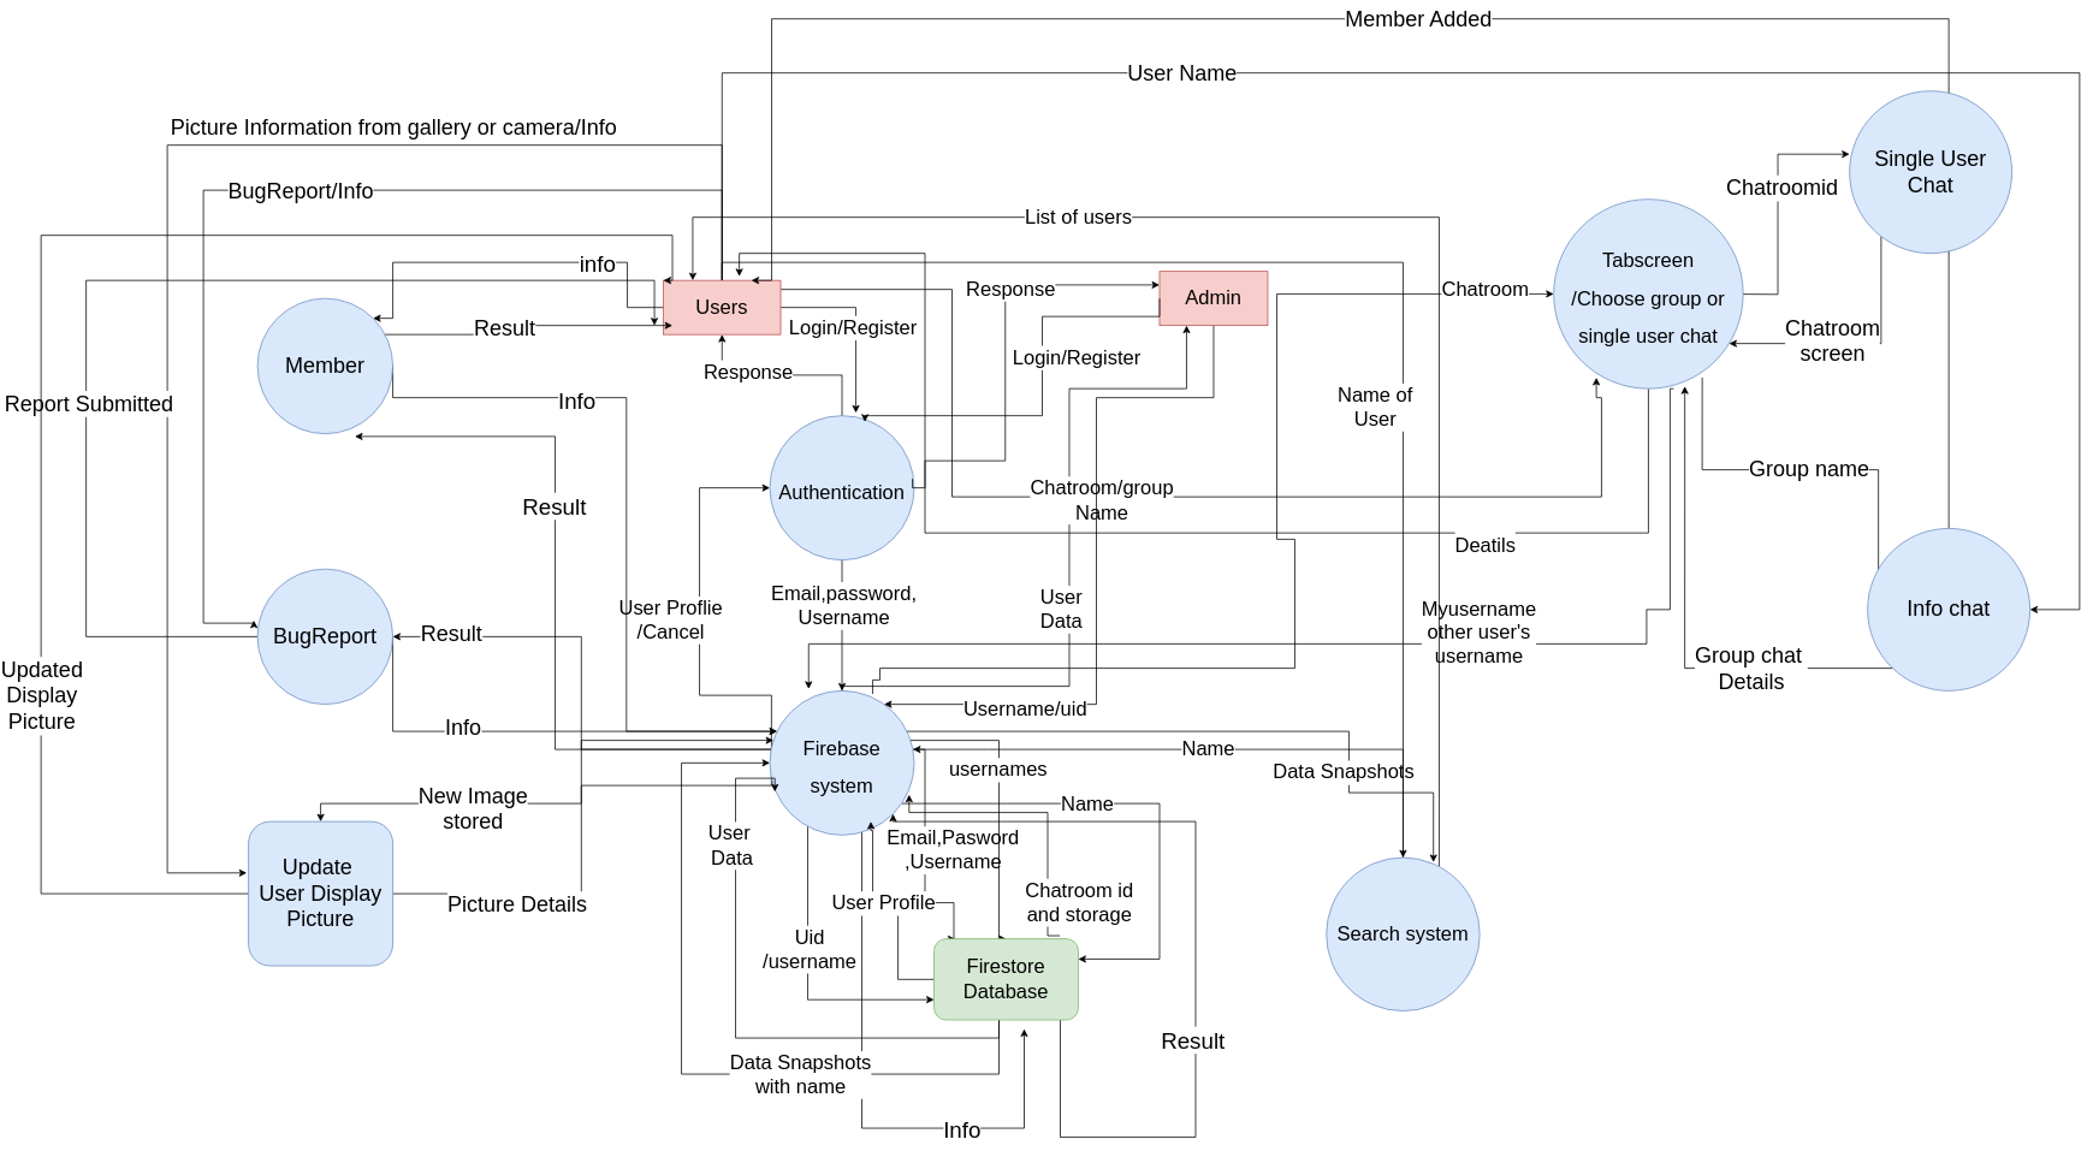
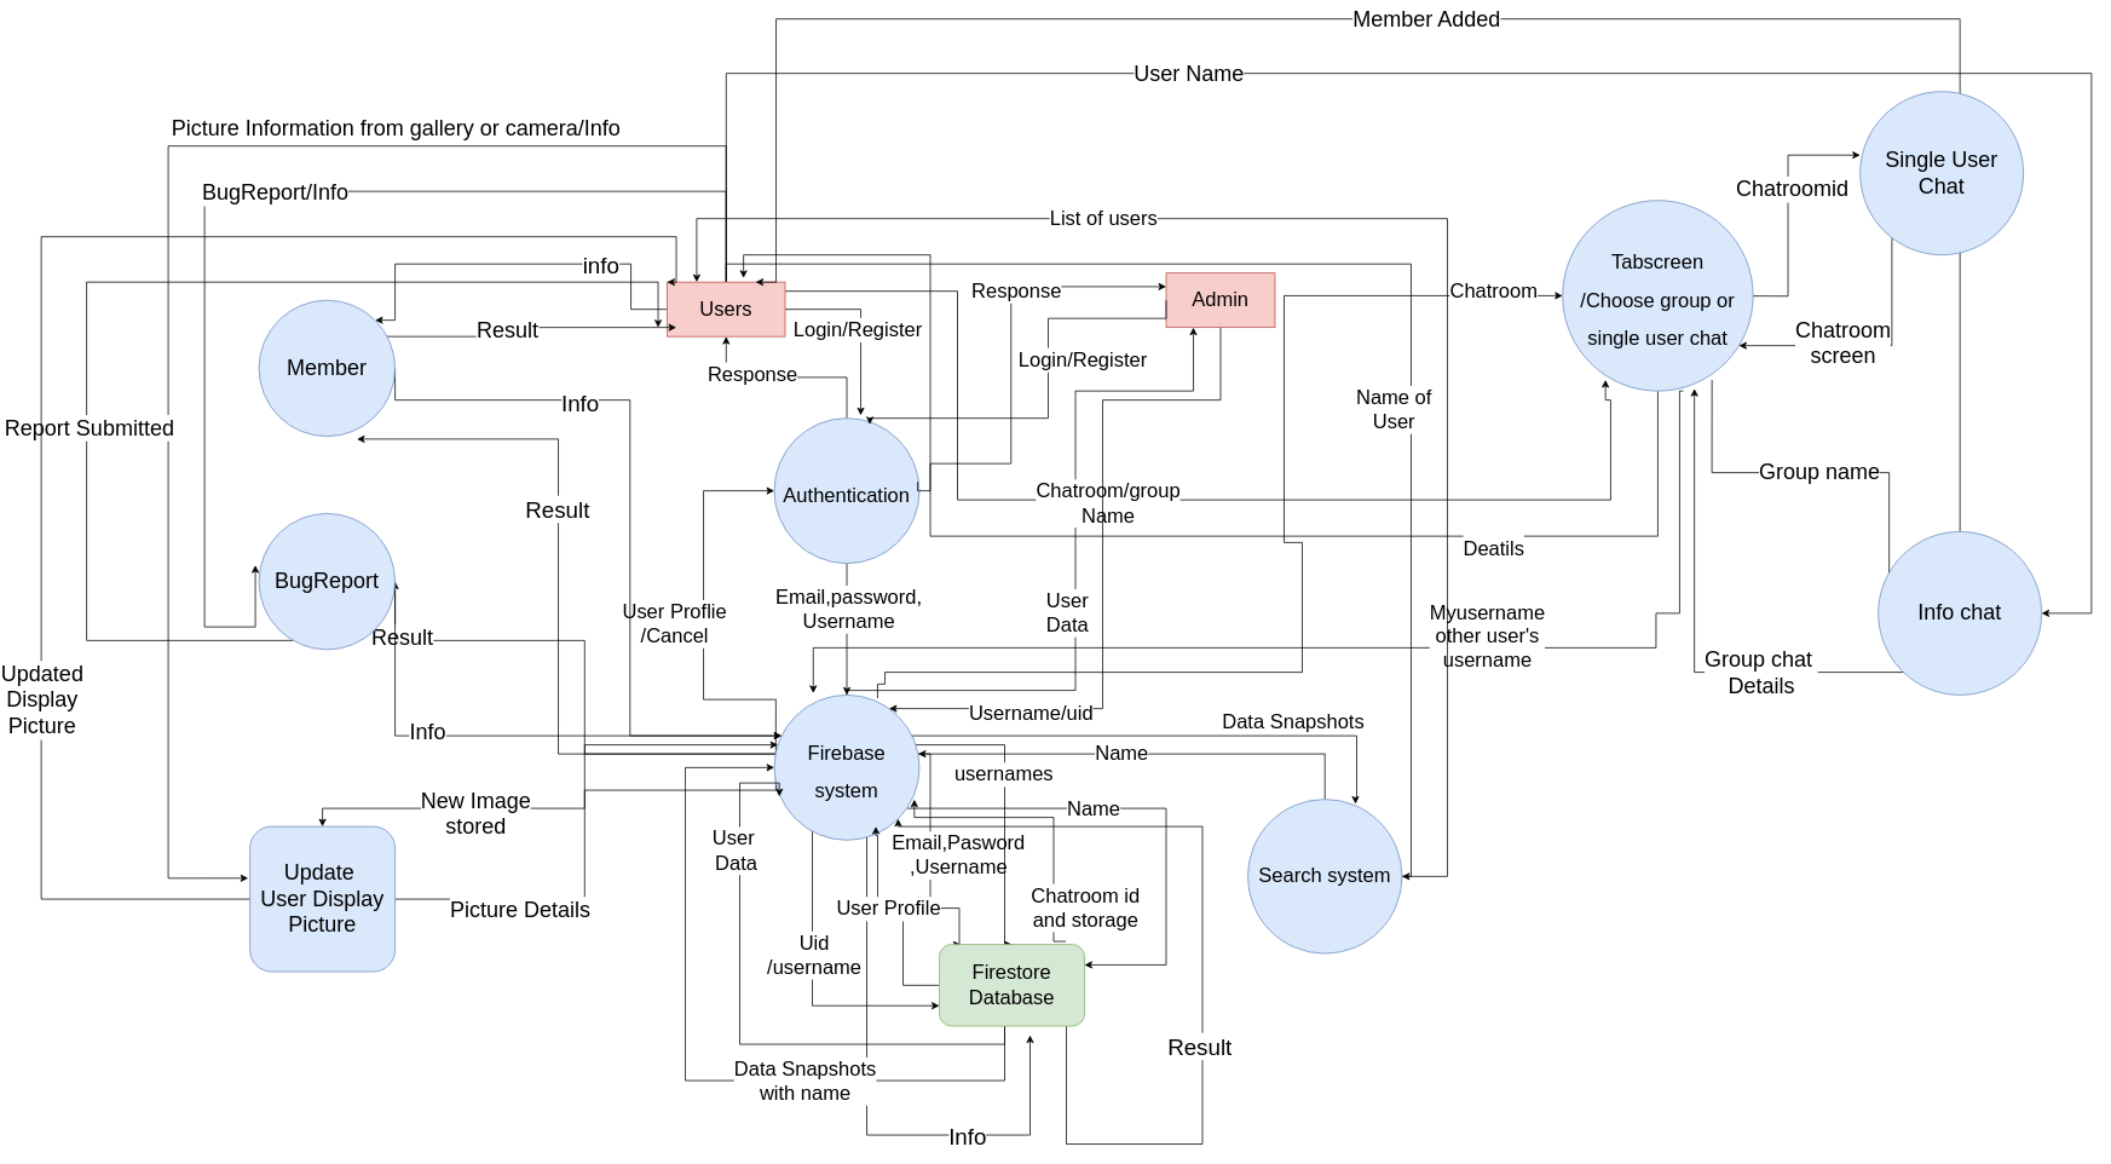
- <mxCell id="93" value="BugReport" style="ellipse;whiteSpace=wrap;html=1;aspect=fixed;fontSize=24;fillColor=#dae8fc;strokeColor=#6c8ebf;" vertex="1" parent="1"><mxGeometry x="260" y="630" width="150" height="150" as="geometry" /></mxCell>
+ <mxCell id="93" value="BugReport" style="ellipse;whiteSpace=wrap;html=1;aspect=fixed;fontSize=24;fillColor=#dae8fc;strokeColor=#6c8ebf;" vertex="1" parent="1"><mxGeometry x="260" y="565" width="150" height="150" as="geometry" /></mxCell>
- <mxCell id="45" value="Search system" style="ellipse;whiteSpace=wrap;html=1;aspect=fixed;fontSize=22;fillColor=#dae8fc;strokeColor=#6c8ebf;" vertex="1" parent="1"><mxGeometry x="1445" y="950" width="170" height="170" as="geometry" /></mxCell>
+ <mxCell id="45" value="Search system" style="ellipse;whiteSpace=wrap;html=1;aspect=fixed;fontSize=22;fillColor=#dae8fc;strokeColor=#6c8ebf;" vertex="1" parent="1"><mxGeometry x="1350" y="880" width="170" height="170" as="geometry" /></mxCell>
